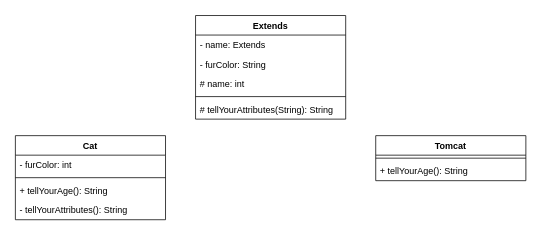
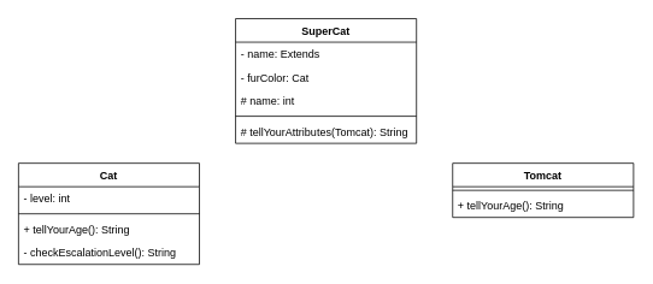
- <mxCell id="2" value="Extends" style="swimlane;fontStyle=1;align=center;verticalAlign=top;childLayout=stackLayout;horizontal=1;startSize=26;horizontalStack=0;resizeParent=1;resizeParentMax=0;resizeLast=0;collapsible=1;marginBottom=0;" vertex="1" parent="1"><mxGeometry x="260" y="20" width="200" height="138" as="geometry" /></mxCell>
+ <mxCell id="2" value="SuperCat" style="swimlane;fontStyle=1;align=center;verticalAlign=top;childLayout=stackLayout;horizontal=1;startSize=26;horizontalStack=0;resizeParent=1;resizeParentMax=0;resizeLast=0;collapsible=1;marginBottom=0;" vertex="1" parent="1"><mxGeometry x="260" y="20" width="200" height="138" as="geometry" /></mxCell>
- <mxCell id="4" value="- furColor: String" style="text;strokeColor=none;fillColor=none;align=left;verticalAlign=top;spacingLeft=4;spacingRight=4;overflow=hidden;rotatable=0;points=[[0,0.5],[1,0.5]];portConstraint=eastwest;" vertex="1" parent="2"><mxGeometry y="52" width="200" height="26" as="geometry" /></mxCell>
+ <mxCell id="4" value="- furColor: Cat" style="text;strokeColor=none;fillColor=none;align=left;verticalAlign=top;spacingLeft=4;spacingRight=4;overflow=hidden;rotatable=0;points=[[0,0.5],[1,0.5]];portConstraint=eastwest;" vertex="1" parent="2"><mxGeometry y="52" width="200" height="26" as="geometry" /></mxCell>
- <mxCell id="7" value="# tellYourAttributes(String): String" style="text;strokeColor=none;fillColor=none;align=left;verticalAlign=top;spacingLeft=4;spacingRight=4;overflow=hidden;rotatable=0;points=[[0,0.5],[1,0.5]];portConstraint=eastwest;" vertex="1" parent="2"><mxGeometry y="112" width="200" height="26" as="geometry" /></mxCell>
+ <mxCell id="7" value="# tellYourAttributes(Tomcat): String" style="text;strokeColor=none;fillColor=none;align=left;verticalAlign=top;spacingLeft=4;spacingRight=4;overflow=hidden;rotatable=0;points=[[0,0.5],[1,0.5]];portConstraint=eastwest;" vertex="1" parent="2"><mxGeometry y="112" width="200" height="26" as="geometry" /></mxCell>
- <mxCell id="12" value="- furColor: int" style="text;strokeColor=none;fillColor=none;align=left;verticalAlign=top;spacingLeft=4;spacingRight=4;overflow=hidden;rotatable=0;points=[[0,0.5],[1,0.5]];portConstraint=eastwest;" vertex="1" parent="11"><mxGeometry y="26" width="200" height="26" as="geometry" /></mxCell>
+ <mxCell id="12" value="- level: int" style="text;strokeColor=none;fillColor=none;align=left;verticalAlign=top;spacingLeft=4;spacingRight=4;overflow=hidden;rotatable=0;points=[[0,0.5],[1,0.5]];portConstraint=eastwest;" vertex="1" parent="11"><mxGeometry y="26" width="200" height="26" as="geometry" /></mxCell>
- <mxCell id="15" value="- tellYourAttributes(): String" style="text;strokeColor=none;fillColor=none;align=left;verticalAlign=top;spacingLeft=4;spacingRight=4;overflow=hidden;rotatable=0;points=[[0,0.5],[1,0.5]];portConstraint=eastwest;" vertex="1" parent="11"><mxGeometry y="86" width="200" height="26" as="geometry" /></mxCell>
+ <mxCell id="15" value="- checkEscalationLevel(): String" style="text;strokeColor=none;fillColor=none;align=left;verticalAlign=top;spacingLeft=4;spacingRight=4;overflow=hidden;rotatable=0;points=[[0,0.5],[1,0.5]];portConstraint=eastwest;" vertex="1" parent="11"><mxGeometry y="86" width="200" height="26" as="geometry" /></mxCell>
